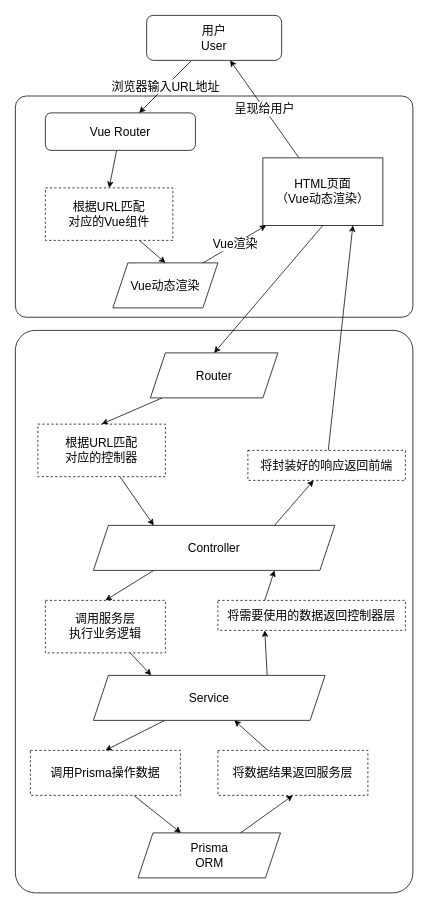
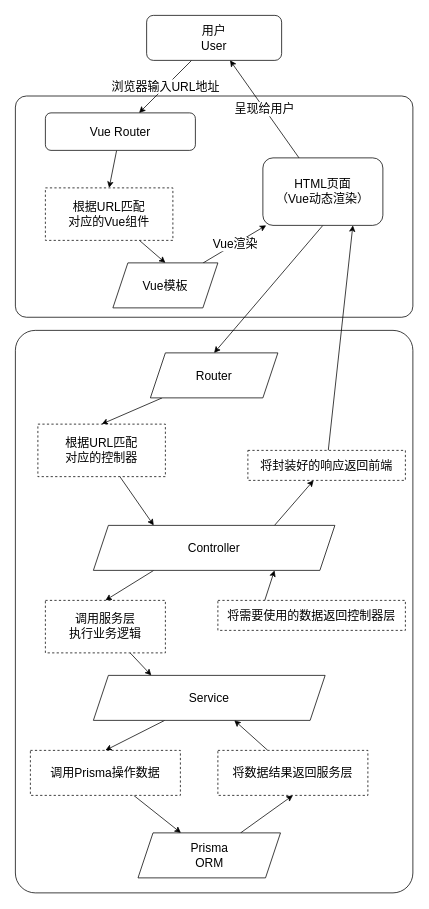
- <mxCell id="10" value="&lt;font style=&quot;font-size: 16px;&quot;&gt;HTML页面&lt;br&gt;（Vue动态渲染）&lt;br&gt;&lt;/font&gt;" style="whiteSpace=wrap;html=1;rounded=0;" vertex="1" parent="1"><mxGeometry x="350" y="210" width="160" height="90" as="geometry" /></mxCell>
+ <mxCell id="10" value="&lt;font style=&quot;font-size: 16px;&quot;&gt;HTML页面&lt;br&gt;（Vue动态渲染）&lt;br&gt;&lt;/font&gt;" style="rounded=1;whiteSpace=wrap;html=1;" vertex="1" parent="1"><mxGeometry x="350" y="210" width="160" height="90" as="geometry" /></mxCell>
- <mxCell id="12" value="&lt;font style=&quot;font-size: 16px;&quot;&gt;Vue动态渲染&lt;/font&gt;" style="shape=parallelogram;perimeter=parallelogramPerimeter;whiteSpace=wrap;html=1;fixedSize=1;" vertex="1" parent="1"><mxGeometry x="150" y="350" width="140" height="60" as="geometry" /></mxCell>
+ <mxCell id="12" value="&lt;font style=&quot;font-size: 16px;&quot;&gt;Vue模板&lt;/font&gt;" style="shape=parallelogram;perimeter=parallelogramPerimeter;whiteSpace=wrap;html=1;fixedSize=1;" vertex="1" parent="1"><mxGeometry x="150" y="350" width="140" height="60" as="geometry" /></mxCell>
- <mxCell id="18" style="edgeStyle=none;html=1;fontSize=16;startArrow=none;startFill=0;exitX=0.75;exitY=0;exitDx=0;exitDy=0;entryX=0.25;entryY=1;entryDx=0;entryDy=0;" edge="1" parent="1" source="19" target="34"><mxGeometry relative="1" as="geometry" /></mxCell>
